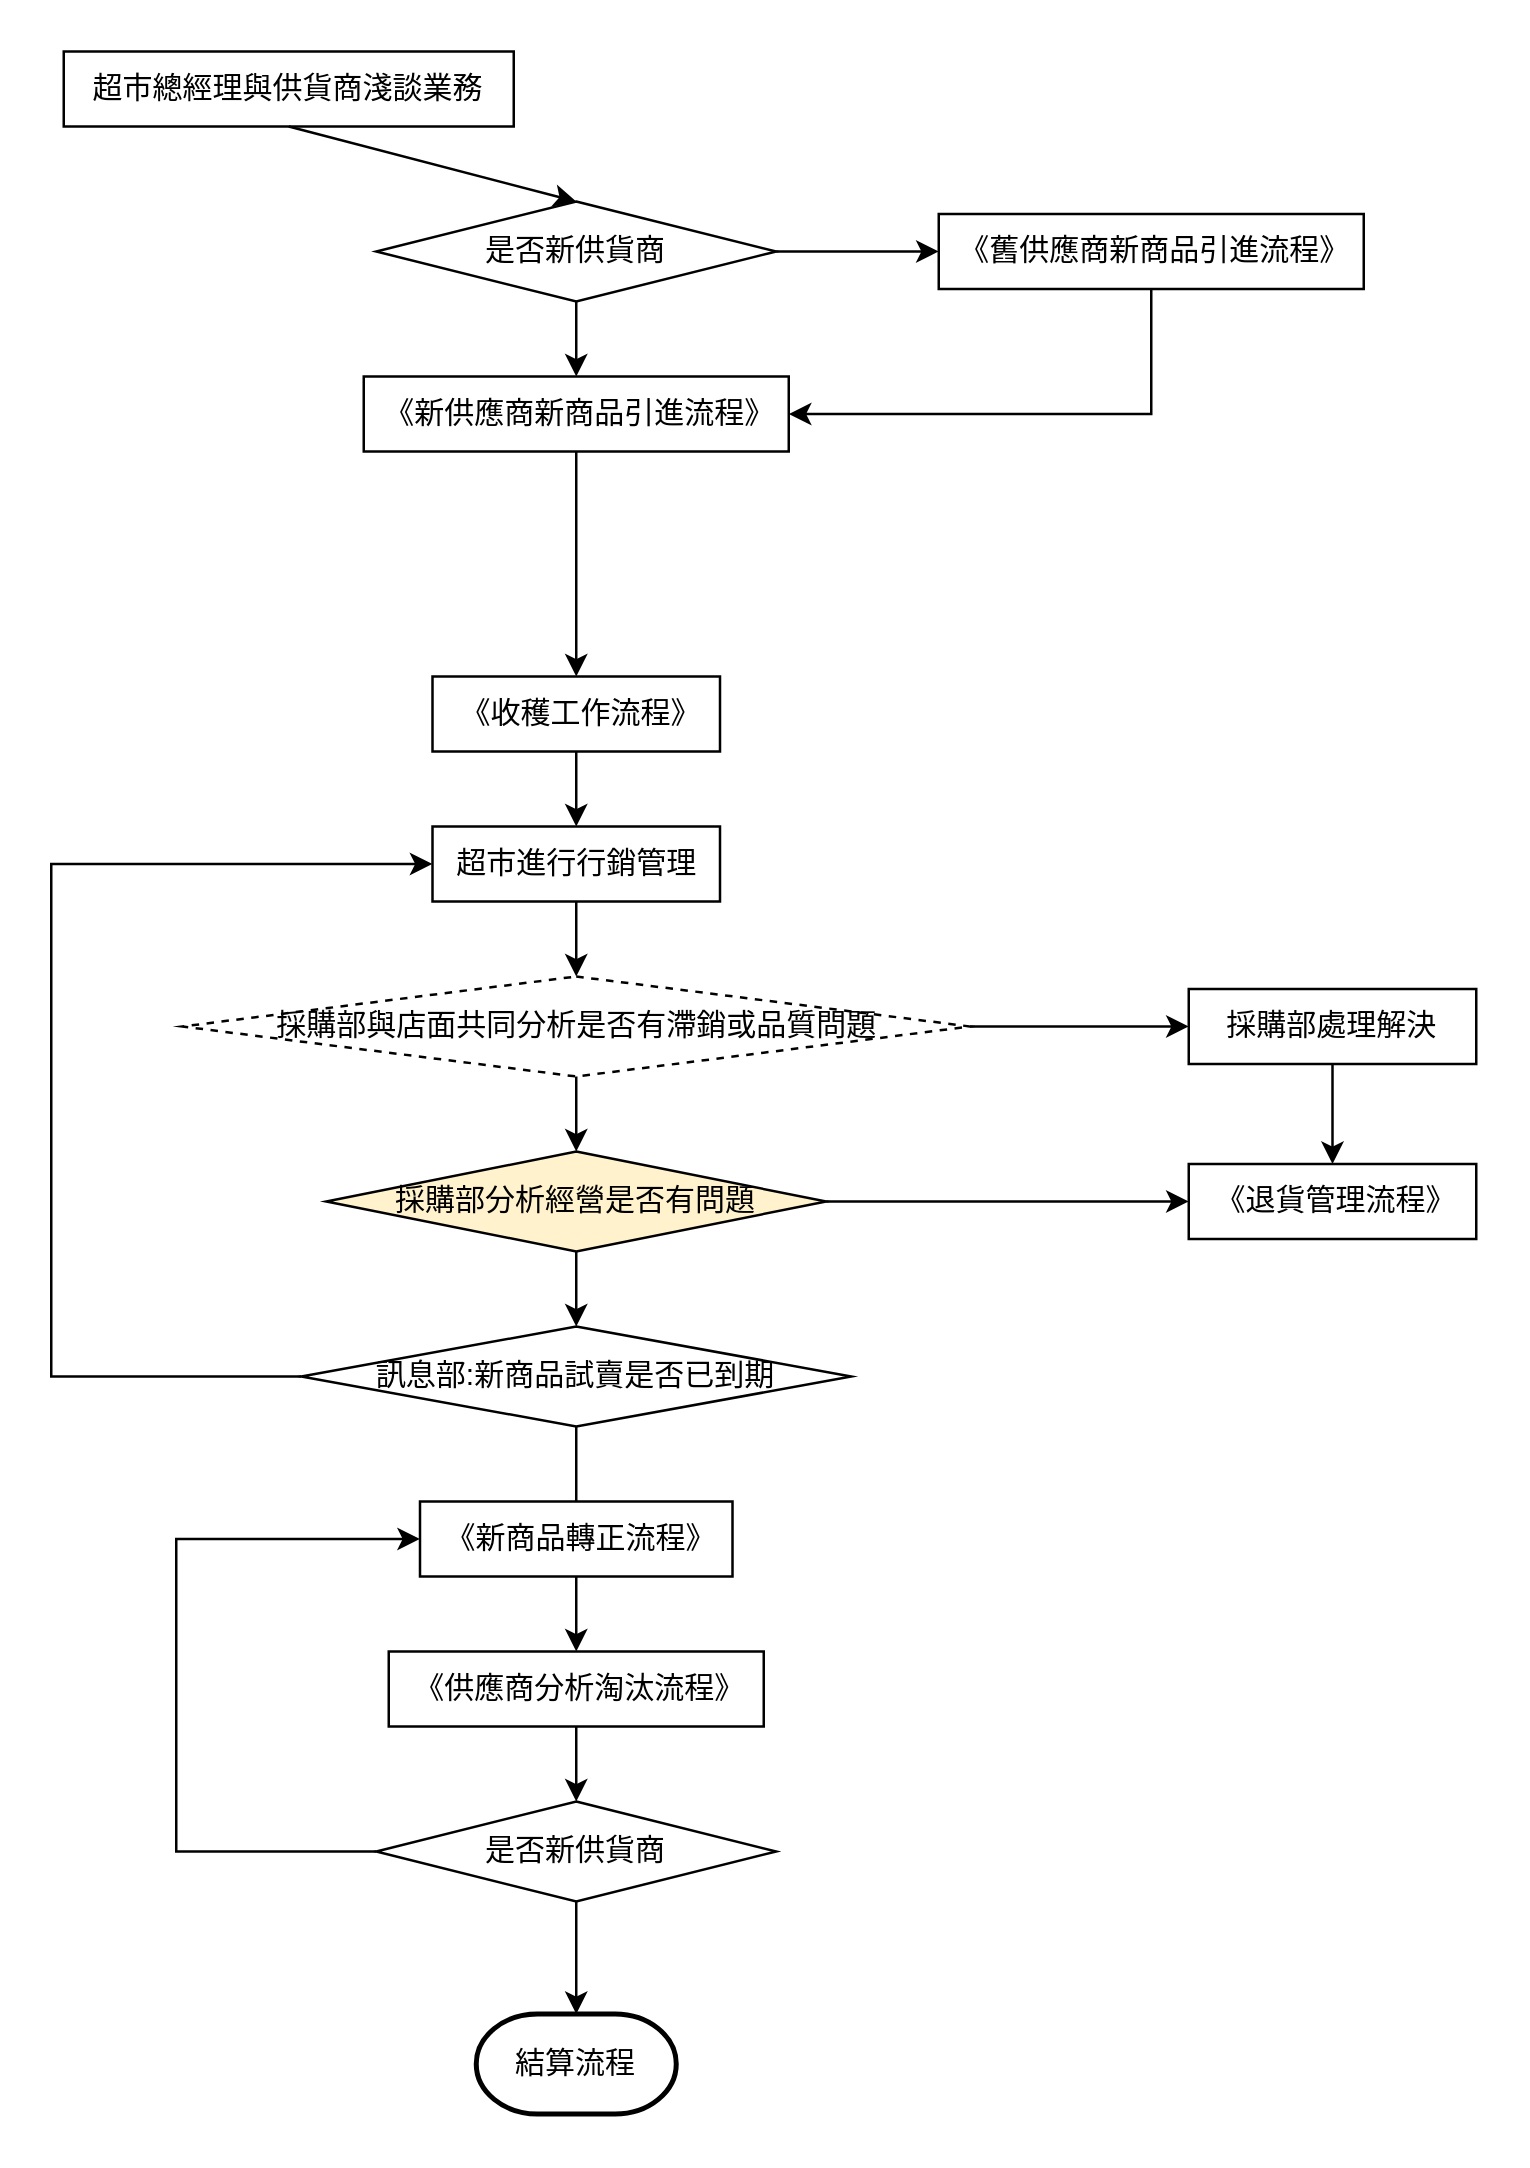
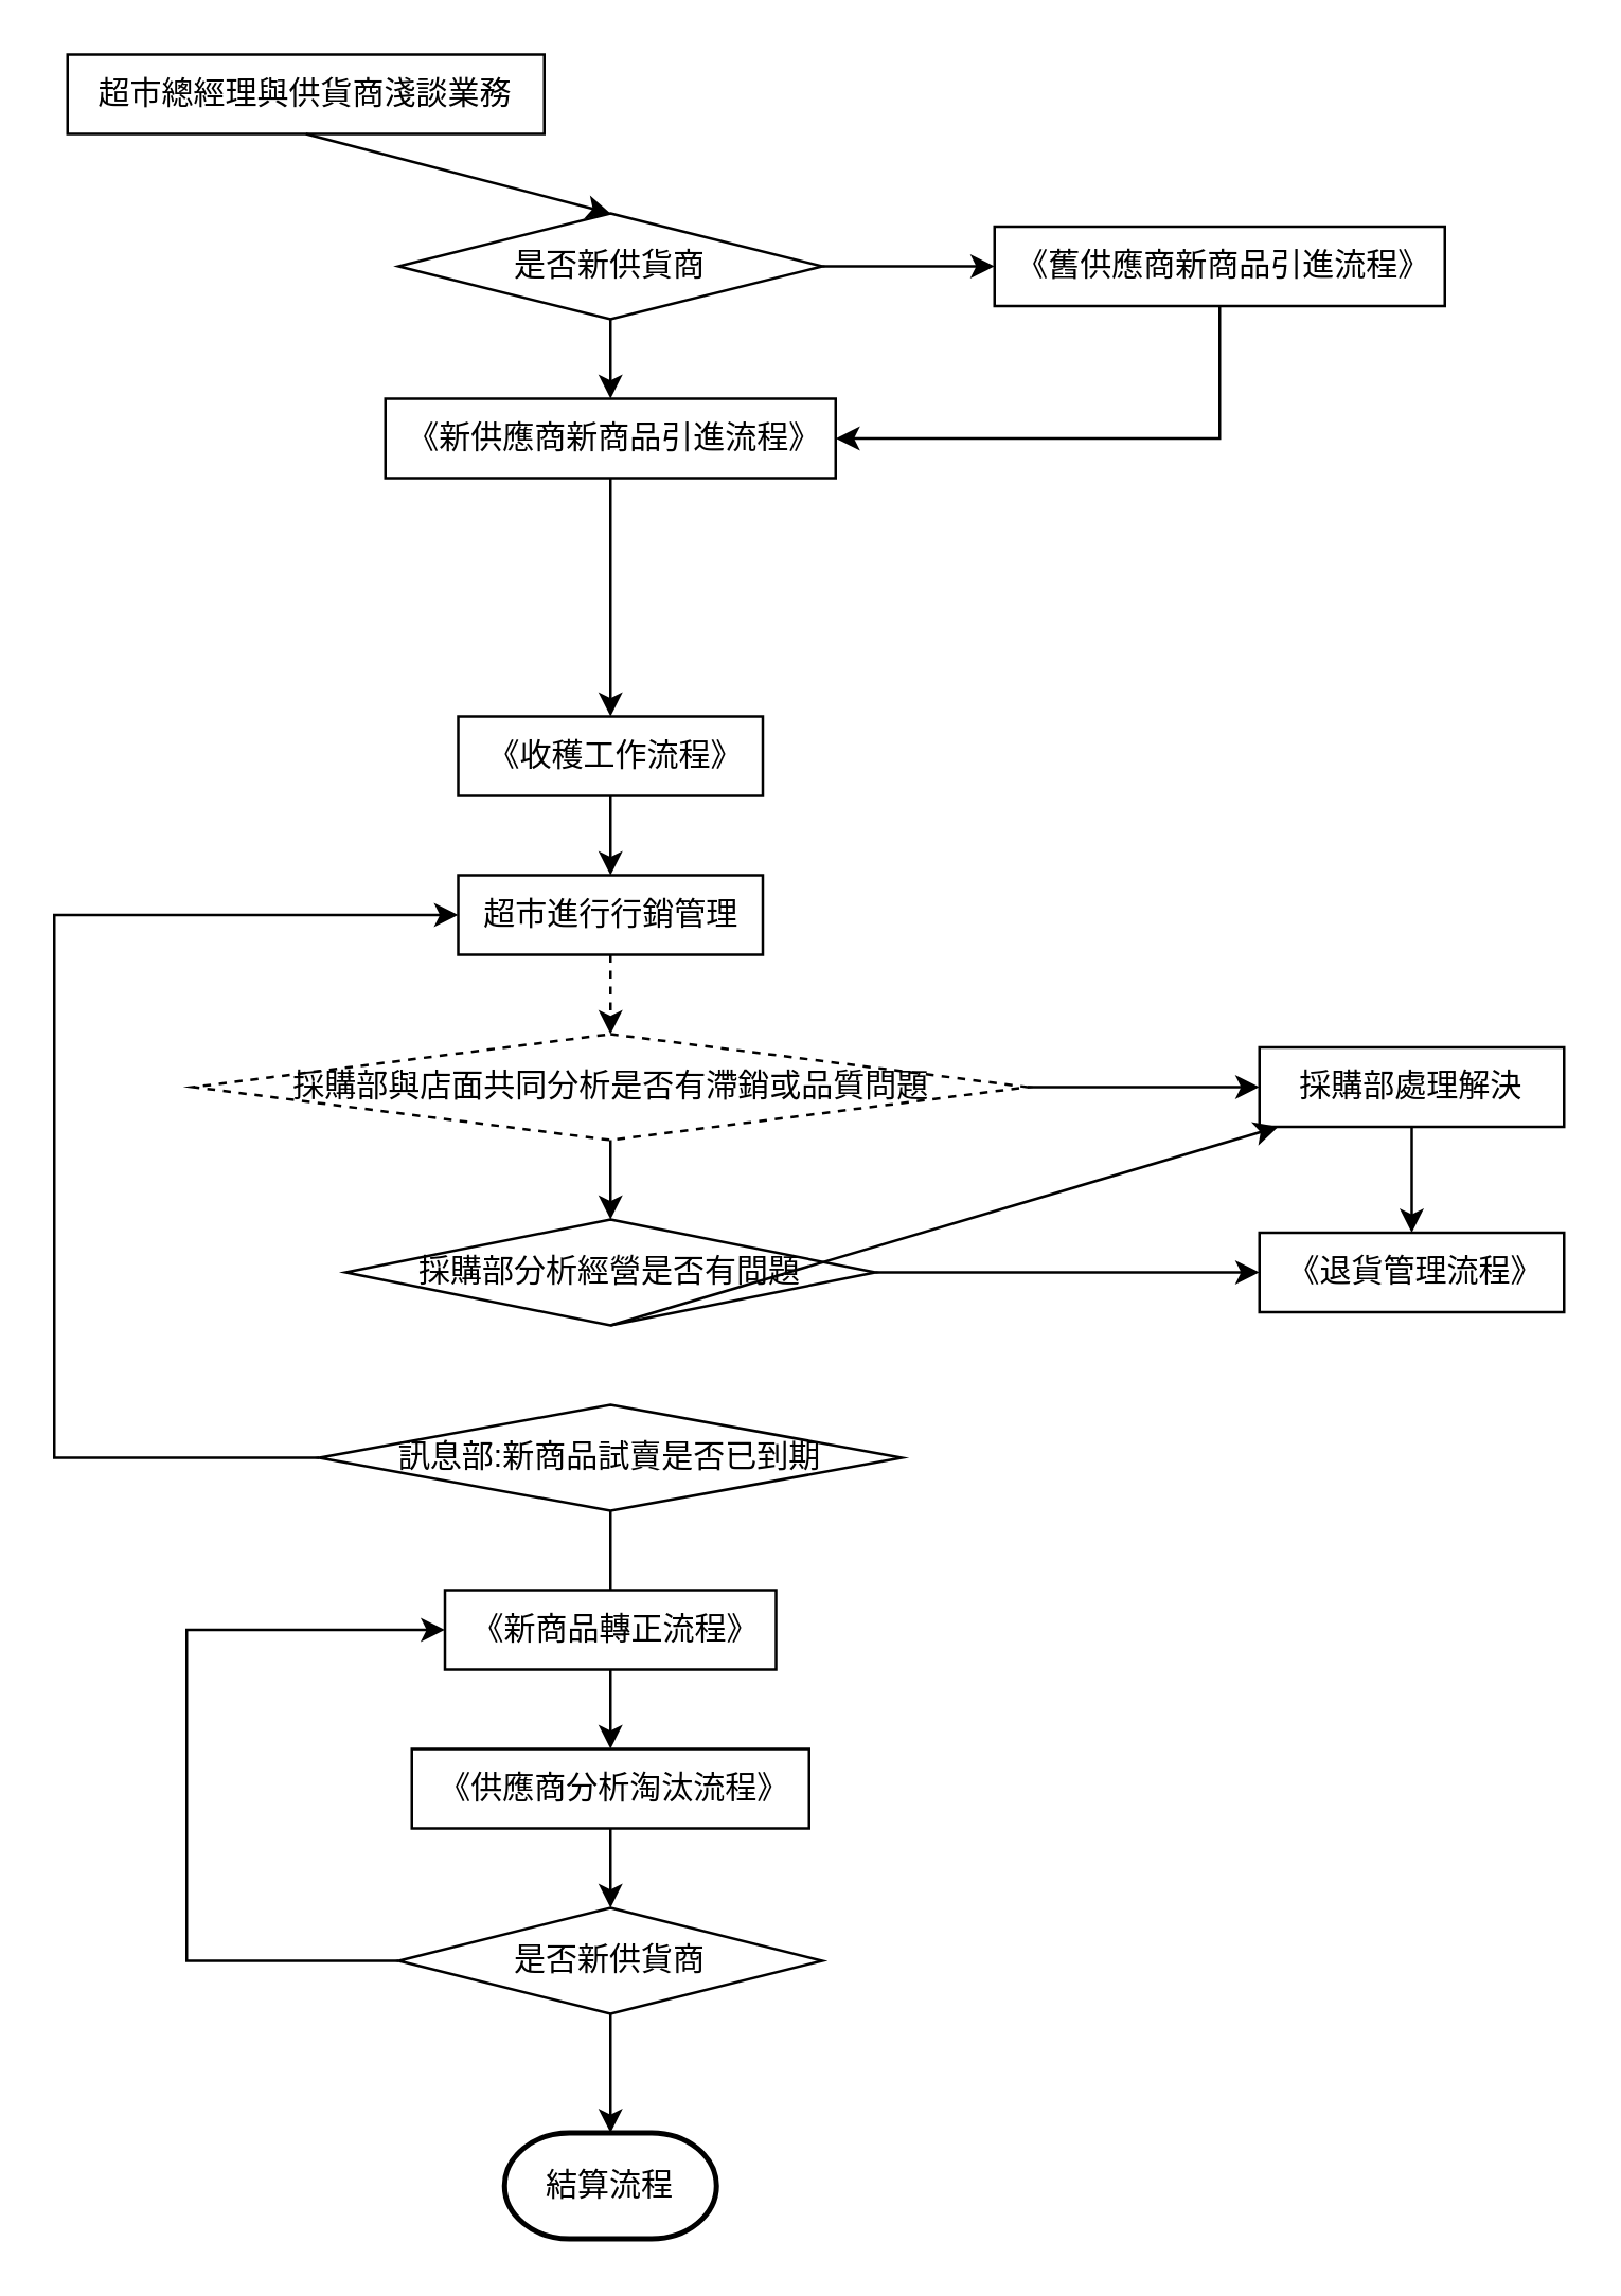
- <mxCell id="23" value="" style="endArrow=classic;html=1;rounded=0;exitX=0.5;exitY=1;exitDx=0;exitDy=0;entryX=0.5;entryY=0;entryDx=0;entryDy=0;" edge="1" parent="1" source="8" target="9"><mxGeometry width="50" height="50" relative="1" as="geometry"><mxPoint x="240" y="310" as="sourcePoint" /><mxPoint x="240" y="340" as="targetPoint" /></mxGeometry></mxCell>
+ <mxCell id="23" value="" style="endArrow=classic;html=1;rounded=0;exitX=0.5;exitY=1;exitDx=0;exitDy=0;entryX=0.5;entryY=0;entryDx=0;entryDy=0;dashed=1;" edge="1" parent="1" source="8" target="9"><mxGeometry width="50" height="50" relative="1" as="geometry"><mxPoint x="240" y="310" as="sourcePoint" /><mxPoint x="240" y="340" as="targetPoint" /></mxGeometry></mxCell>
- <mxCell id="10" value="採購部分析經營是否有問題" style="rhombus;whiteSpace=wrap;html=1;fillColor=#fff2cc;" vertex="1" parent="1"><mxGeometry x="130" y="460" width="200" height="40" as="geometry" /></mxCell>
+ <mxCell id="10" value="採購部分析經營是否有問題" style="rhombus;whiteSpace=wrap;html=1;" vertex="1" parent="1"><mxGeometry x="130" y="460" width="200" height="40" as="geometry" /></mxCell>
- <mxCell id="28" value="" style="endArrow=classic;html=1;rounded=0;exitX=0.5;exitY=1;exitDx=0;exitDy=0;entryX=0.5;entryY=0;entryDx=0;entryDy=0;" edge="1" parent="1" source="10" target="11"><mxGeometry width="50" height="50" relative="1" as="geometry"><mxPoint x="280" y="410" as="sourcePoint" /><mxPoint x="280" y="440" as="targetPoint" /></mxGeometry></mxCell>
+ <mxCell id="28" value="" style="endArrow=classic;html=1;rounded=0;exitX=0.5;exitY=1;exitDx=0;exitDy=0;" edge="1" parent="1" source="10" target="16"><mxGeometry width="50" height="50" relative="1" as="geometry"><mxPoint x="280" y="410" as="sourcePoint" /><mxPoint x="280" y="440" as="targetPoint" /></mxGeometry></mxCell>
